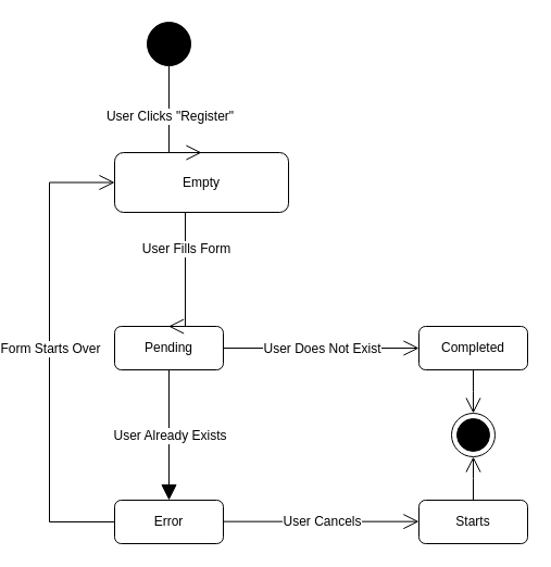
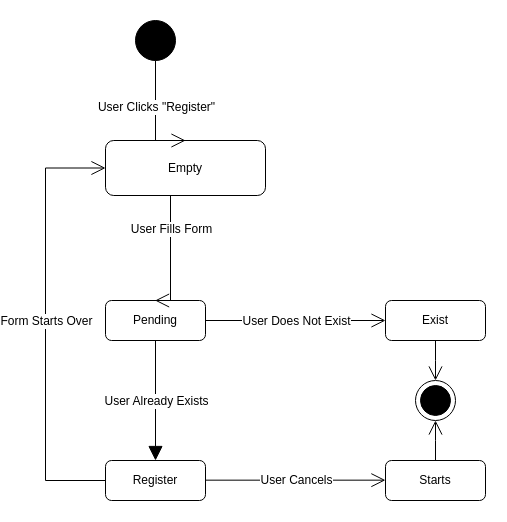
- <mxCell id="9" value="Completed" style="shape=rect;rounded=1;html=1;whiteSpace=wrap;align=center;fontColor=#000000;fillColor=#ffffff;strokeColor=#000000;" vertex="1" parent="1"><mxGeometry x="360" y="300" width="100" height="40" as="geometry" /></mxCell>
+ <mxCell id="9" value="Exist" style="shape=rect;rounded=1;html=1;whiteSpace=wrap;align=center;fontColor=#000000;fillColor=#ffffff;strokeColor=#000000;" vertex="1" parent="1"><mxGeometry x="360" y="300" width="100" height="40" as="geometry" /></mxCell>
- <mxCell id="8" value="Error" style="shape=rect;rounded=1;html=1;whiteSpace=wrap;align=center;fontColor=#000000;fillColor=#ffffff;strokeColor=#000000;" vertex="1" parent="1"><mxGeometry x="80" y="460" width="100" height="40" as="geometry" /></mxCell>
+ <mxCell id="8" value="Register" style="shape=rect;rounded=1;html=1;whiteSpace=wrap;align=center;fontColor=#000000;fillColor=#ffffff;strokeColor=#000000;" vertex="1" parent="1"><mxGeometry x="80" y="460" width="100" height="40" as="geometry" /></mxCell>
